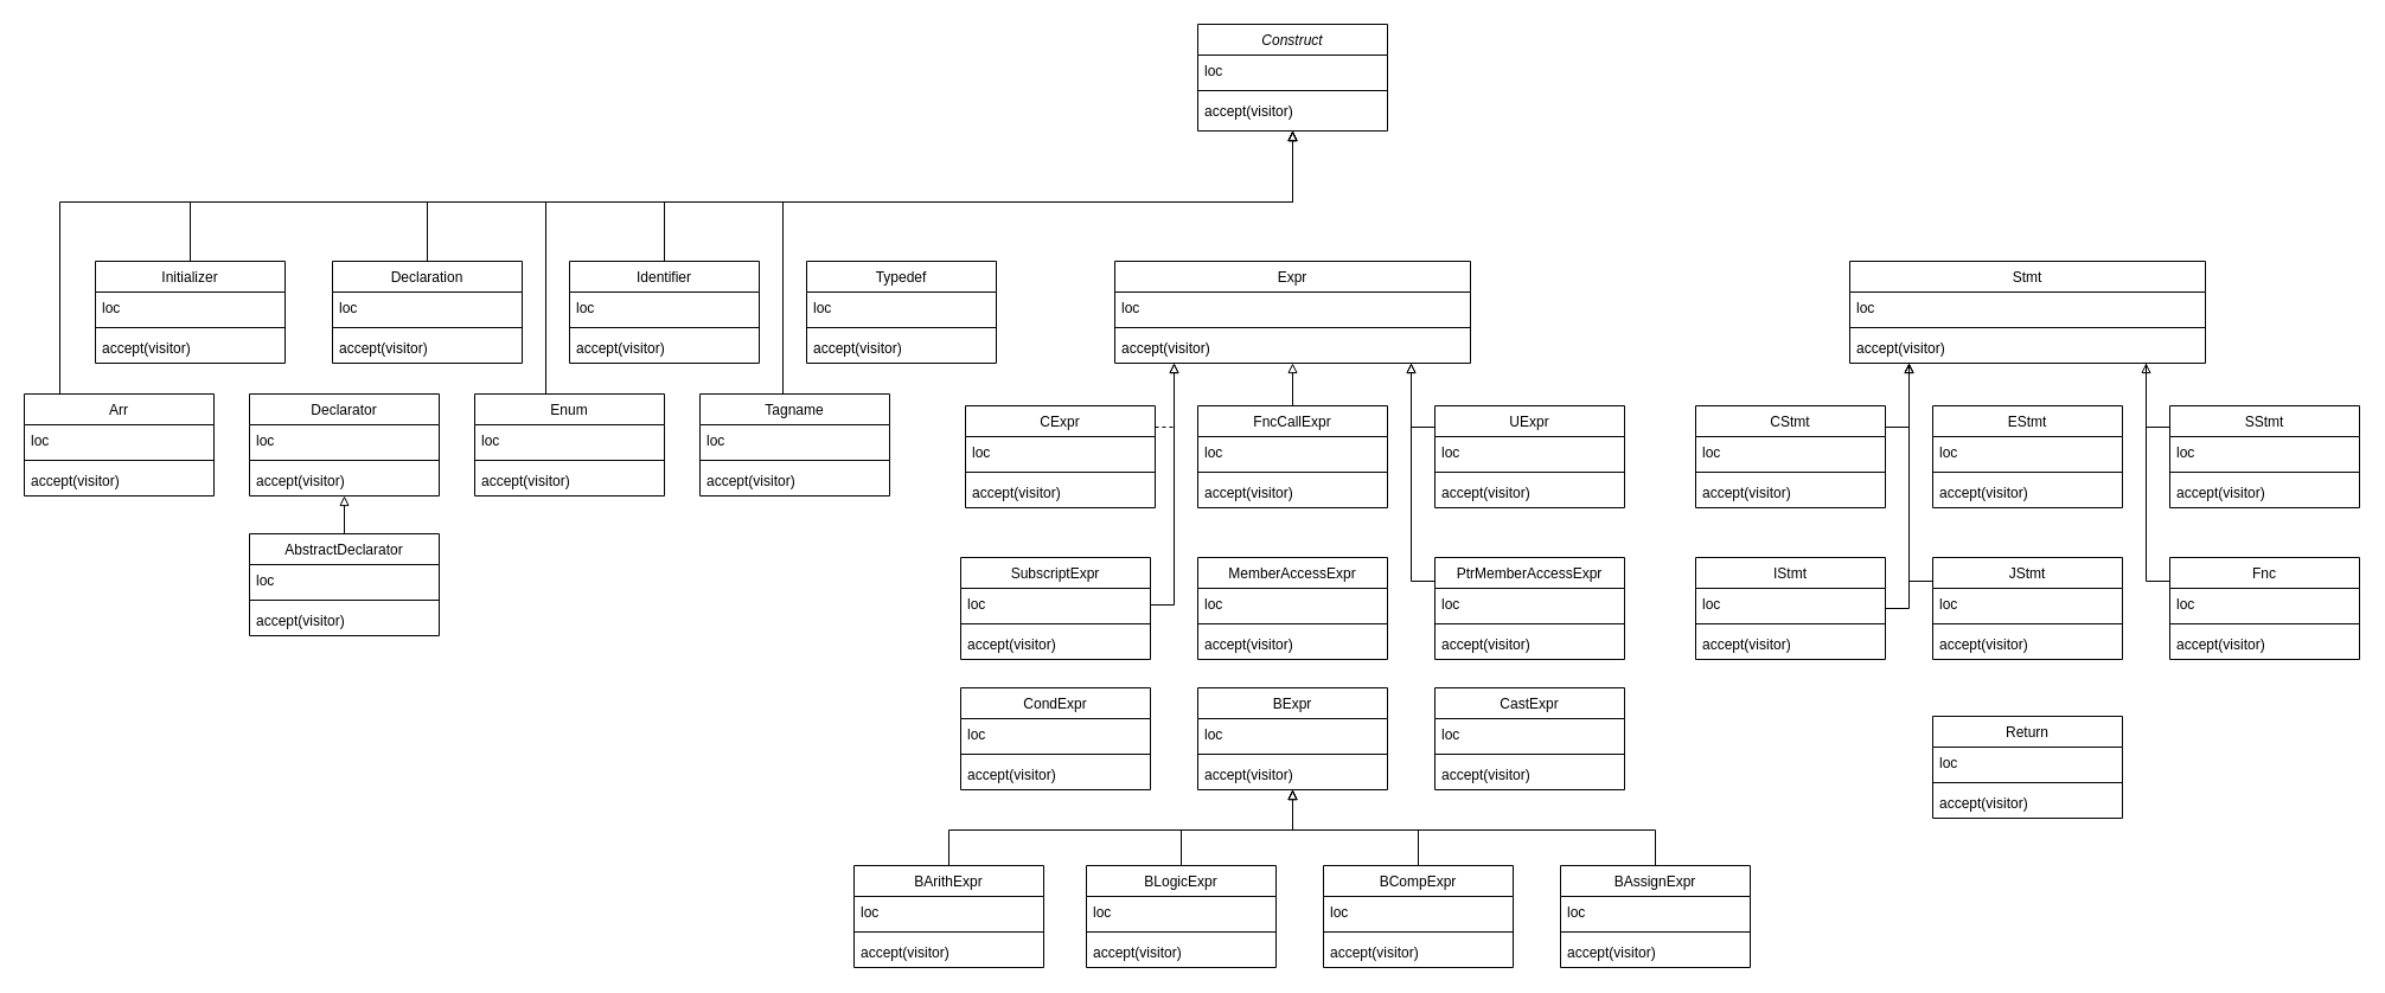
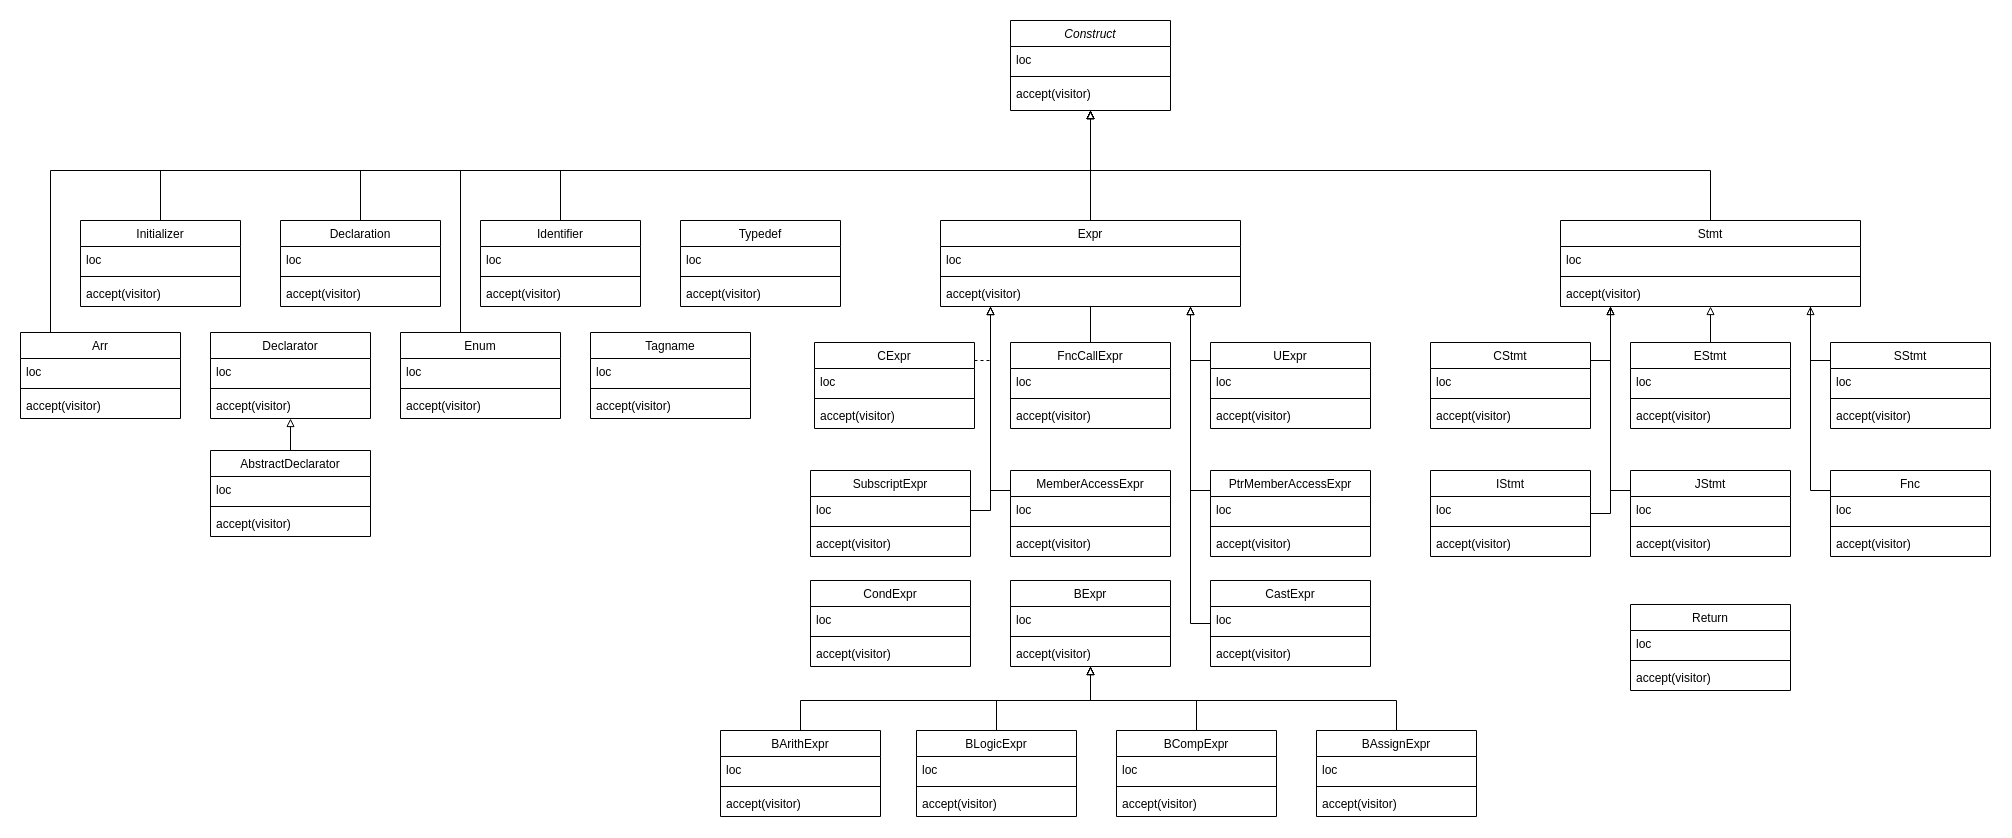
+ <mxCell id="103" style="edgeStyle=orthogonalEdgeStyle;rounded=0;orthogonalLoop=1;jettySize=auto;html=1;endArrow=block;endFill=0;" edge="1" parent="1" source="104" target="2"><mxGeometry relative="1" as="geometry"><Array as="points"><mxPoint x="1710" y="170" /><mxPoint x="1090" y="170" /></Array></mxGeometry></mxCell>
+ <mxCell id="35" style="edgeStyle=orthogonalEdgeStyle;rounded=0;orthogonalLoop=1;jettySize=auto;html=1;endArrow=block;endFill=0;" edge="1" parent="1" source="36" target="2"><mxGeometry relative="1" as="geometry"><Array as="points"><mxPoint x="1090" y="140" /><mxPoint x="1090" y="140" /></Array></mxGeometry></mxCell>
- <mxCell id="147" style="edgeStyle=orthogonalEdgeStyle;rounded=0;orthogonalLoop=1;jettySize=auto;html=1;endArrow=block;endFill=0;" edge="1" parent="1" source="148" target="2"><mxGeometry relative="1" as="geometry"><Array as="points"><mxPoint x="660" y="170" /><mxPoint x="1090" y="170" /></Array></mxGeometry></mxCell>
- <mxCell id="89" style="edgeStyle=orthogonalEdgeStyle;rounded=0;orthogonalLoop=1;jettySize=auto;html=1;endArrow=block;endFill=0;" edge="1" parent="1" source="90" target="36"><mxGeometry relative="1" as="geometry" /></mxCell>
+ <mxCell id="89" style="edgeStyle=orthogonalEdgeStyle;rounded=0;orthogonalLoop=1;jettySize=auto;html=1;endArrow=none;endFill=0;" edge="1" parent="1" source="90" target="36"><mxGeometry relative="1" as="geometry" /></mxCell>
+ <mxCell id="113" style="edgeStyle=orthogonalEdgeStyle;rounded=0;orthogonalLoop=1;jettySize=auto;html=1;endArrow=block;endFill=0;" edge="1" parent="1" source="114" target="104"><mxGeometry relative="1" as="geometry" /></mxCell>
+ <mxCell id="74" style="edgeStyle=orthogonalEdgeStyle;rounded=0;orthogonalLoop=1;jettySize=auto;html=1;endArrow=block;endFill=0;" edge="1" parent="1" source="75" target="36"><mxGeometry relative="1" as="geometry"><Array as="points"><mxPoint x="990" y="490" /></Array></mxGeometry></mxCell>
+ <mxCell id="94" style="edgeStyle=orthogonalEdgeStyle;rounded=0;orthogonalLoop=1;jettySize=auto;html=1;endArrow=block;endFill=0;" edge="1" parent="1" source="95" target="36"><mxGeometry relative="1" as="geometry"><Array as="points"><mxPoint x="1190" y="623" /></Array></mxGeometry></mxCell>
